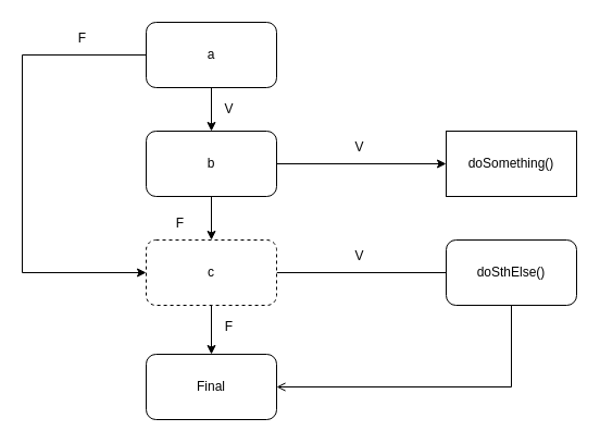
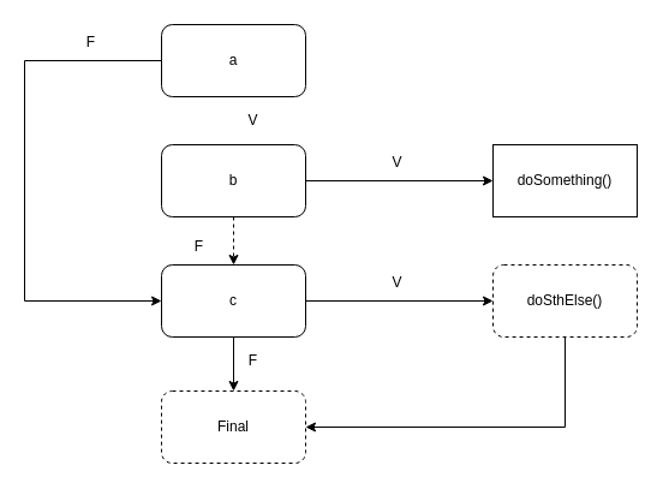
- <mxCell id="4" style="edgeStyle=orthogonalEdgeStyle;rounded=0;orthogonalLoop=1;jettySize=auto;html=1;exitX=0.5;exitY=1;exitDx=0;exitDy=0;entryX=0.5;entryY=0;entryDx=0;entryDy=0;" edge="1" parent="1" source="6" target="9"><mxGeometry relative="1" as="geometry" /></mxCell>
- <mxCell id="7" style="edgeStyle=orthogonalEdgeStyle;rounded=0;orthogonalLoop=1;jettySize=auto;html=1;exitX=0.5;exitY=1;exitDx=0;exitDy=0;entryX=0.5;entryY=0;entryDx=0;entryDy=0;" edge="1" parent="1" source="9" target="12"><mxGeometry relative="1" as="geometry" /></mxCell>
+ <mxCell id="7" style="edgeStyle=orthogonalEdgeStyle;rounded=0;orthogonalLoop=1;jettySize=auto;html=1;exitX=0.5;exitY=1;exitDx=0;exitDy=0;entryX=0.5;entryY=0;entryDx=0;entryDy=0;dashed=1;" edge="1" parent="1" source="9" target="12"><mxGeometry relative="1" as="geometry" /></mxCell>
- <mxCell id="12" value="c" style="rounded=1;whiteSpace=wrap;html=1;dashed=1;" vertex="1" parent="1"><mxGeometry x="134" y="220" width="120" height="60" as="geometry" /></mxCell>
+ <mxCell id="12" value="c" style="rounded=1;whiteSpace=wrap;html=1;" vertex="1" parent="1"><mxGeometry x="134" y="220" width="120" height="60" as="geometry" /></mxCell>
- <mxCell id="11" style="edgeStyle=orthogonalEdgeStyle;rounded=0;orthogonalLoop=1;jettySize=auto;html=1;exitX=1;exitY=0.5;exitDx=0;exitDy=0;entryX=0;entryY=0.5;entryDx=0;entryDy=0;endArrow=none;" edge="1" parent="1" source="12" target="14"><mxGeometry relative="1" as="geometry" /></mxCell>
+ <mxCell id="11" style="edgeStyle=orthogonalEdgeStyle;rounded=0;orthogonalLoop=1;jettySize=auto;html=1;exitX=1;exitY=0.5;exitDx=0;exitDy=0;entryX=0;entryY=0.5;entryDx=0;entryDy=0;" edge="1" parent="1" source="12" target="14"><mxGeometry relative="1" as="geometry" /></mxCell>
- <mxCell id="14" value="doSthElse()" style="rounded=1;whiteSpace=wrap;html=1;" vertex="1" parent="1"><mxGeometry x="410" y="220" width="120" height="60" as="geometry" /></mxCell>
+ <mxCell id="14" value="doSthElse()" style="rounded=1;whiteSpace=wrap;html=1;dashed=1;" vertex="1" parent="1"><mxGeometry x="410" y="220" width="120" height="60" as="geometry" /></mxCell>
- <mxCell id="2" value="Final" style="rounded=1;whiteSpace=wrap;html=1;" vertex="1" parent="1"><mxGeometry x="134" y="325" width="120" height="60" as="geometry" /></mxCell>
+ <mxCell id="2" value="Final" style="rounded=1;whiteSpace=wrap;html=1;dashed=1;" vertex="1" parent="1"><mxGeometry x="134" y="325" width="120" height="60" as="geometry" /></mxCell>
- <mxCell id="13" style="edgeStyle=orthogonalEdgeStyle;rounded=0;orthogonalLoop=1;jettySize=auto;html=1;exitX=0.5;exitY=1;exitDx=0;exitDy=0;entryX=1;entryY=0.5;entryDx=0;entryDy=0;endArrow=open;" edge="1" parent="1" source="14" target="2"><mxGeometry relative="1" as="geometry" /></mxCell>
+ <mxCell id="13" style="edgeStyle=orthogonalEdgeStyle;rounded=0;orthogonalLoop=1;jettySize=auto;html=1;exitX=0.5;exitY=1;exitDx=0;exitDy=0;entryX=1;entryY=0.5;entryDx=0;entryDy=0;" edge="1" parent="1" source="14" target="2"><mxGeometry relative="1" as="geometry" /></mxCell>
